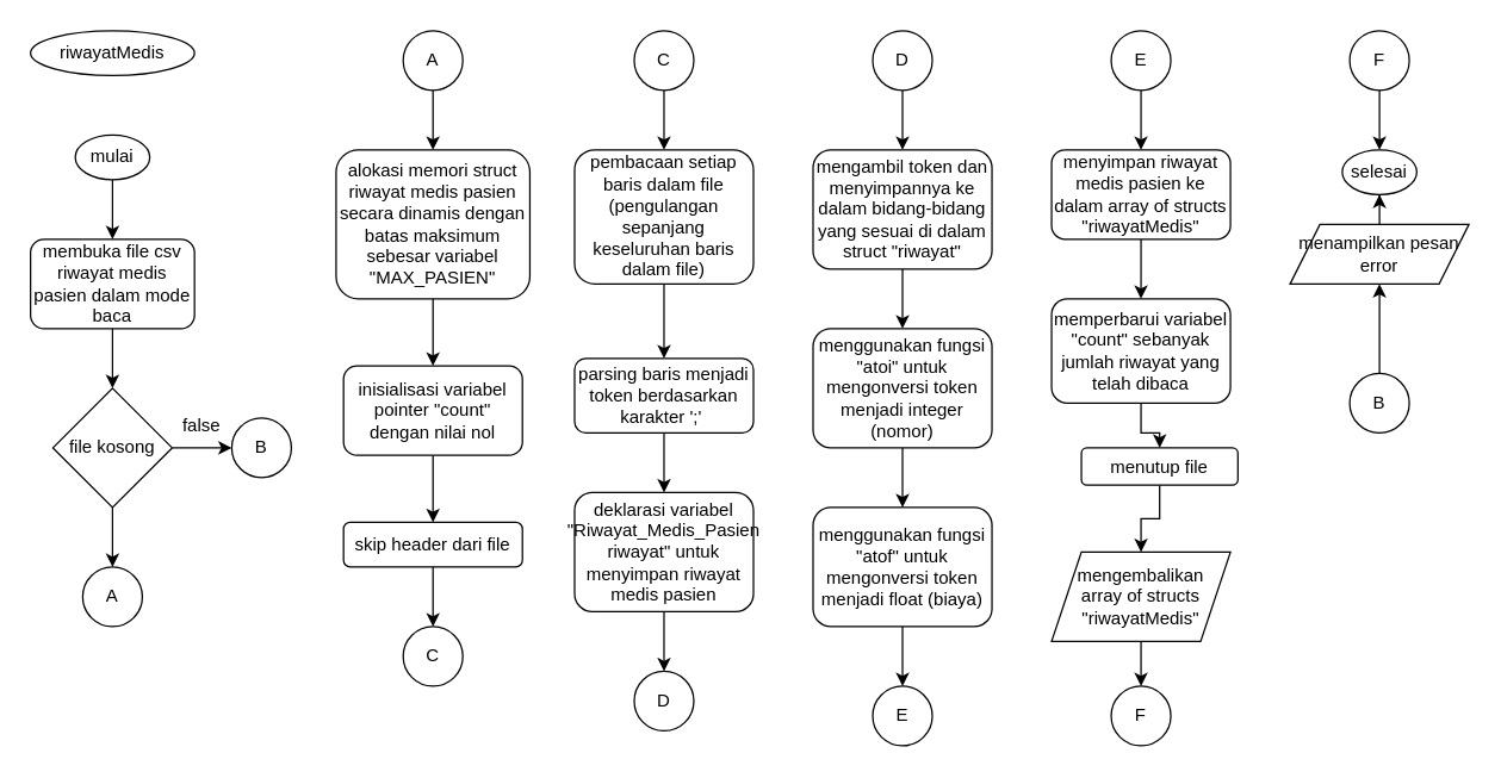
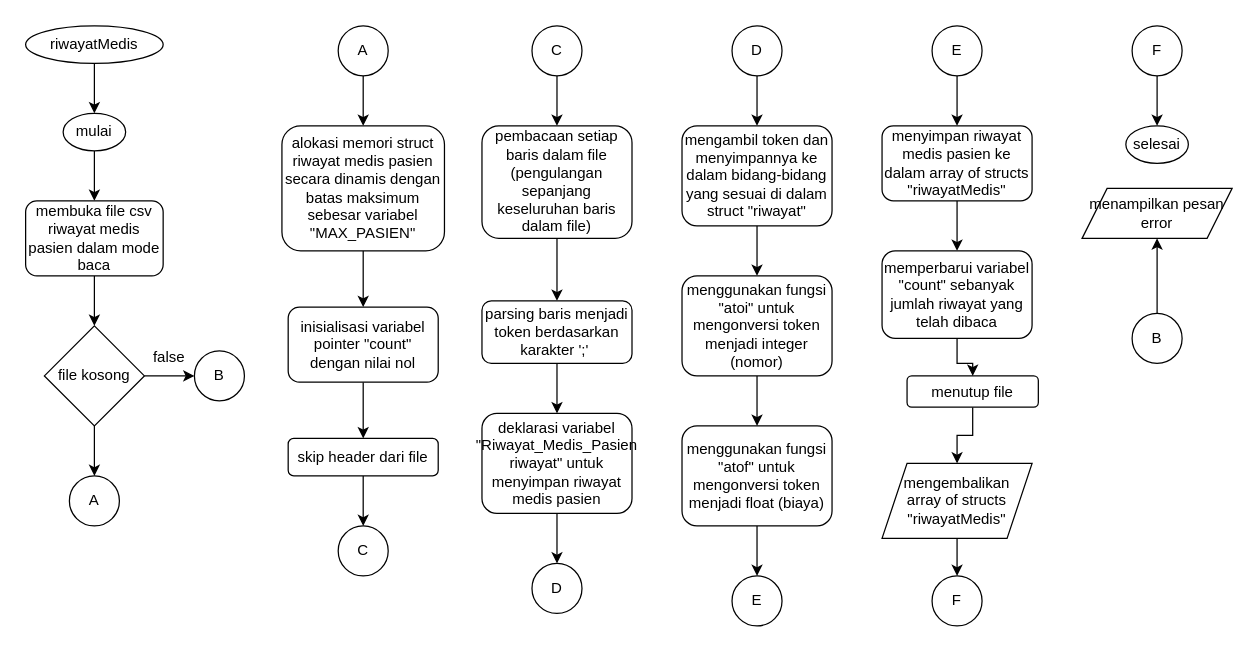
+ <mxCell id="2" value="" style="edgeStyle=orthogonalEdgeStyle;rounded=0;orthogonalLoop=1;jettySize=auto;html=1;" edge="1" parent="1" source="3" target="5"><mxGeometry relative="1" as="geometry" /></mxCell>
- <mxCell id="55" value="" style="edgeStyle=orthogonalEdgeStyle;rounded=0;orthogonalLoop=1;jettySize=auto;html=1;" edge="1" parent="1" source="56" target="54"><mxGeometry relative="1" as="geometry" /></mxCell>
